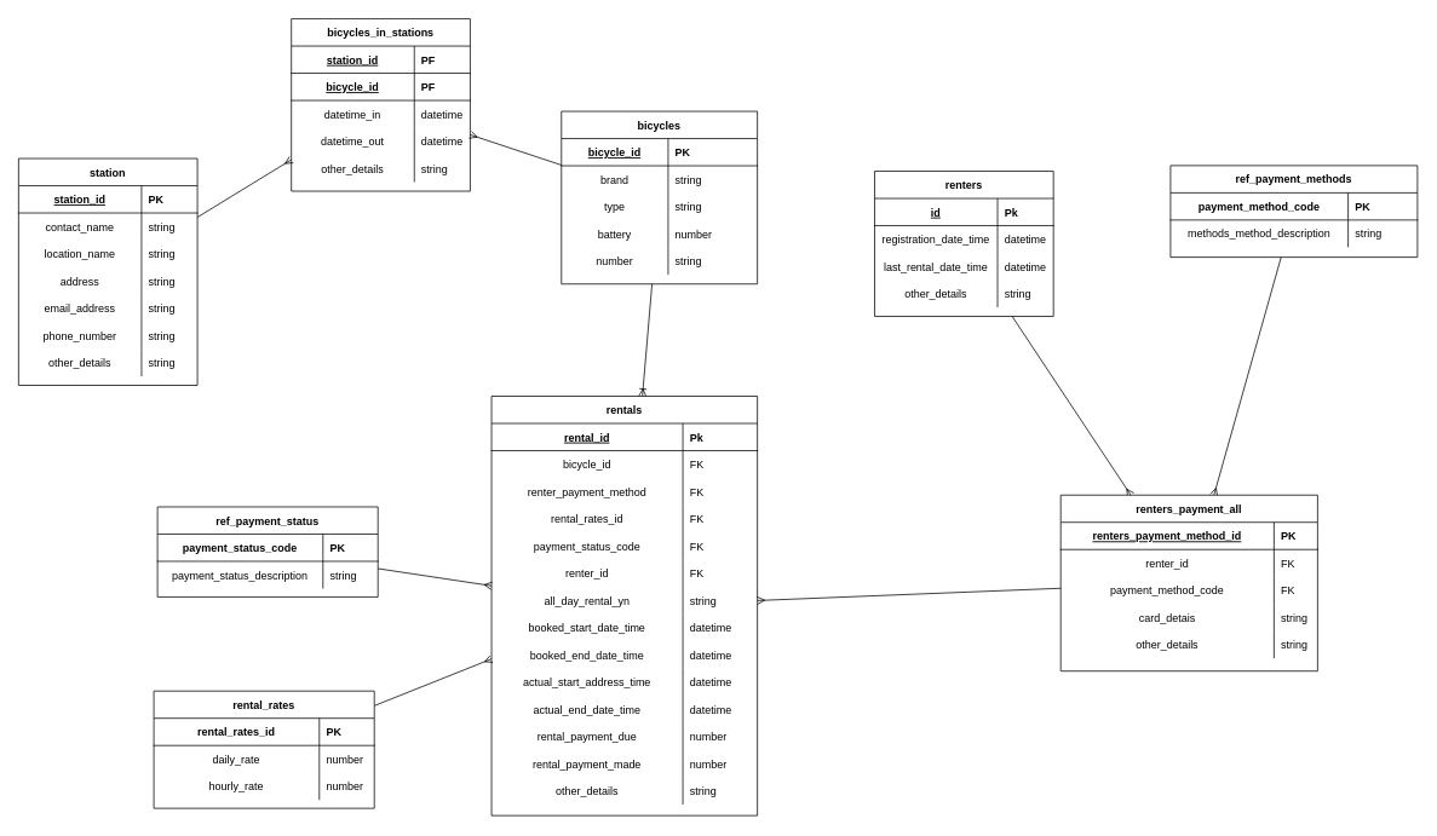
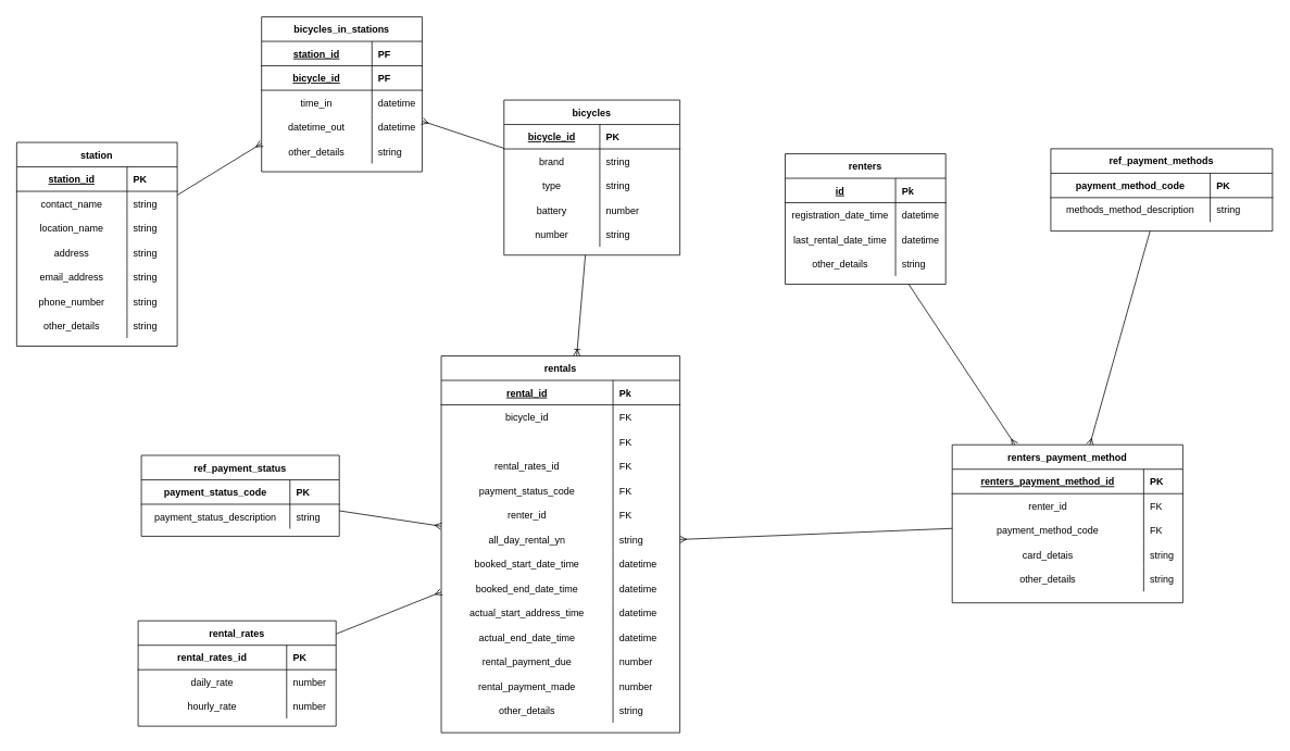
- <mxCell id="15" value="datetime_in" style="shape=partialRectangle;connectable=0;fillColor=none;top=0;left=0;bottom=0;right=0;editable=1;overflow=hidden;" parent="14" vertex="1"><mxGeometry width="135.429" height="30" as="geometry" /></mxCell>
+ <mxCell id="15" value="time_in" style="shape=partialRectangle;connectable=0;fillColor=none;top=0;left=0;bottom=0;right=0;editable=1;overflow=hidden;" parent="14" vertex="1"><mxGeometry width="135.429" height="30" as="geometry" /></mxCell>
- <mxCell id="70" value="renter_payment_method" style="shape=partialRectangle;connectable=0;fillColor=none;top=0;left=0;bottom=0;right=0;editable=1;overflow=hidden;" parent="69" vertex="1"><mxGeometry width="210.75" height="30" as="geometry" /></mxCell>
- <mxCell id="125" value="renters_payment_all" style="shape=table;startSize=30;container=1;collapsible=1;childLayout=tableLayout;fixedRows=1;rowLines=0;fontStyle=1;align=center;resizeLast=1;" parent="1" vertex="1"><mxGeometry x="1168" y="545" width="283" height="194" as="geometry"><mxRectangle x="57" y="84" width="54" height="30" as="alternateBounds" /></mxGeometry></mxCell>
+ <mxCell id="125" value="renters_payment_method" style="shape=table;startSize=30;container=1;collapsible=1;childLayout=tableLayout;fixedRows=1;rowLines=0;fontStyle=1;align=center;resizeLast=1;" parent="1" vertex="1"><mxGeometry x="1168" y="545" width="283" height="194" as="geometry"><mxRectangle x="57" y="84" width="54" height="30" as="alternateBounds" /></mxGeometry></mxCell>
